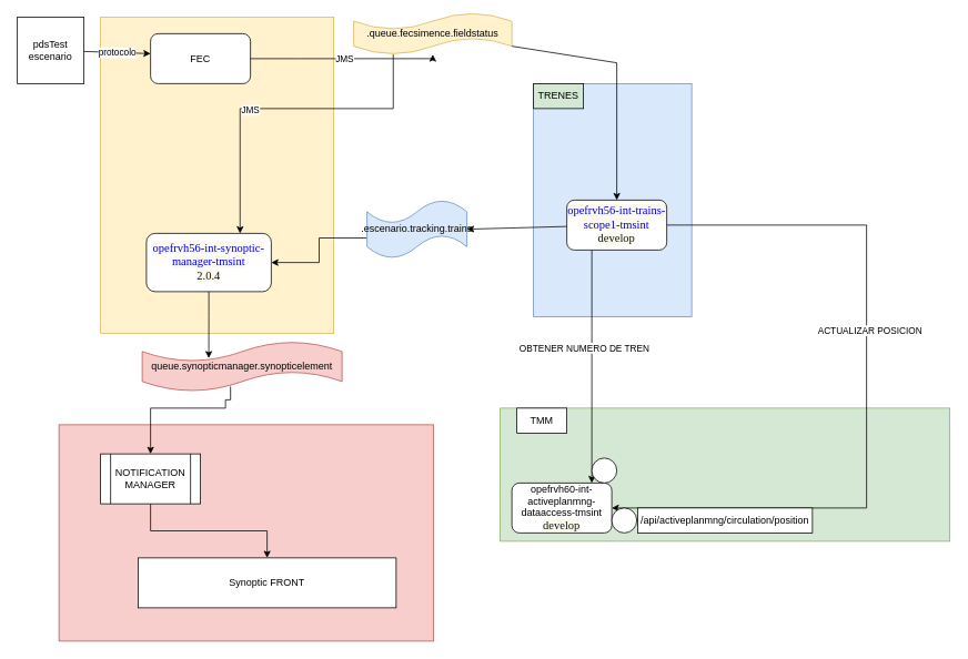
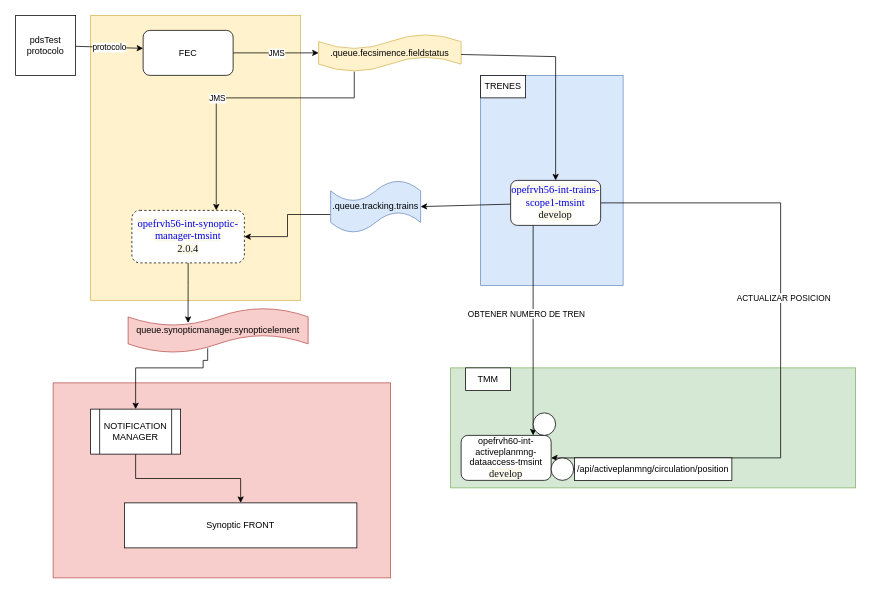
- <mxCell id="12" value=".queue.fecsimence.fieldstatus" style="shape=tape;whiteSpace=wrap;html=1;fillColor=#fff2cc;strokeColor=#d6b656;" parent="1" vertex="1"><mxGeometry x="424" y="15" width="190" height="50" as="geometry" /></mxCell>
+ <mxCell id="12" value=".queue.fecsimence.fieldstatus" style="shape=tape;whiteSpace=wrap;html=1;fillColor=#fff2cc;strokeColor=#d6b656;" parent="1" vertex="1"><mxGeometry x="424" y="45" width="190" height="50" as="geometry" /></mxCell>
- <mxCell id="6" value="pdsTest&lt;br&gt;escenario" style="whiteSpace=wrap;html=1;aspect=fixed;" parent="1" vertex="1"><mxGeometry x="20" y="20" width="80" height="80" as="geometry" /></mxCell>
+ <mxCell id="6" value="pdsTest&lt;br&gt;protocolo" style="whiteSpace=wrap;html=1;aspect=fixed;" parent="1" vertex="1"><mxGeometry x="20" y="20" width="80" height="80" as="geometry" /></mxCell>
- <mxCell id="9" value="FEC" style="rounded=1;whiteSpace=wrap;html=1;" parent="1" vertex="1"><mxGeometry x="180" y="40" width="120" height="60" as="geometry" /></mxCell>
+ <mxCell id="9" value="FEC" style="rounded=1;whiteSpace=wrap;html=1;" parent="1" vertex="1"><mxGeometry x="190" y="40" width="120" height="60" as="geometry" /></mxCell>
- <mxCell id="33" value="TRENES" style="rounded=0;whiteSpace=wrap;html=1;fillColor=#d5e8d4;" vertex="1" parent="1"><mxGeometry x="640" y="100" width="60" height="30" as="geometry" /></mxCell>
+ <mxCell id="33" value="TRENES" style="rounded=0;whiteSpace=wrap;html=1;" vertex="1" parent="1"><mxGeometry x="640" y="100" width="60" height="30" as="geometry" /></mxCell>
- <mxCell id="30" value=".escenario.tracking.trains" style="shape=tape;whiteSpace=wrap;html=1;fillColor=#dae8fc;strokeColor=#6c8ebf;" parent="1" vertex="1"><mxGeometry x="440" y="240" width="120" height="70" as="geometry" /></mxCell>
+ <mxCell id="30" value=".queue.tracking.trains" style="shape=tape;whiteSpace=wrap;html=1;fillColor=#dae8fc;strokeColor=#6c8ebf;" parent="1" vertex="1"><mxGeometry x="440" y="240" width="120" height="70" as="geometry" /></mxCell>
- <mxCell id="14" value="&lt;a style=&quot;box-sizing: inherit; background-color: rgba(218, 195, 66, 0.1); text-decoration-line: none; font-family: &amp;quot;Fira Sans&amp;quot;; font-size: 14px; text-align: -webkit-left;&quot; class=&quot;&quot; href=&quot;https://rancher.mova.indra.es/dashboard/c/c-dssds/explorer/apps.deployment/opefrvtms-int/opefrvh56-int-synoptic-manager-tmsint&quot;&gt;opefrvh56-int-synoptic-manager-tmsint&lt;/a&gt;&lt;br&gt;&lt;span style=&quot;color: rgb(20, 20, 25); font-family: &amp;quot;Fira Sans&amp;quot;; font-size: 14px; text-align: -webkit-left; background-color: rgba(218, 195, 66, 0.1);&quot;&gt;2.0.4&lt;/span&gt;" style="rounded=1;whiteSpace=wrap;html=1;" parent="1" vertex="1"><mxGeometry x="175" y="280" width="150" height="70" as="geometry" /></mxCell>
+ <mxCell id="14" value="&lt;a style=&quot;box-sizing: inherit; background-color: rgba(218, 195, 66, 0.1); text-decoration-line: none; font-family: &amp;quot;Fira Sans&amp;quot;; font-size: 14px; text-align: -webkit-left;&quot; class=&quot;&quot; href=&quot;https://rancher.mova.indra.es/dashboard/c/c-dssds/explorer/apps.deployment/opefrvtms-int/opefrvh56-int-synoptic-manager-tmsint&quot;&gt;opefrvh56-int-synoptic-manager-tmsint&lt;/a&gt;&lt;br&gt;&lt;span style=&quot;color: rgb(20, 20, 25); font-family: &amp;quot;Fira Sans&amp;quot;; font-size: 14px; text-align: -webkit-left; background-color: rgba(218, 195, 66, 0.1);&quot;&gt;2.0.4&lt;/span&gt;" style="rounded=1;whiteSpace=wrap;html=1;dashed=1;" parent="1" vertex="1"><mxGeometry x="175" y="280" width="150" height="70" as="geometry" /></mxCell>
